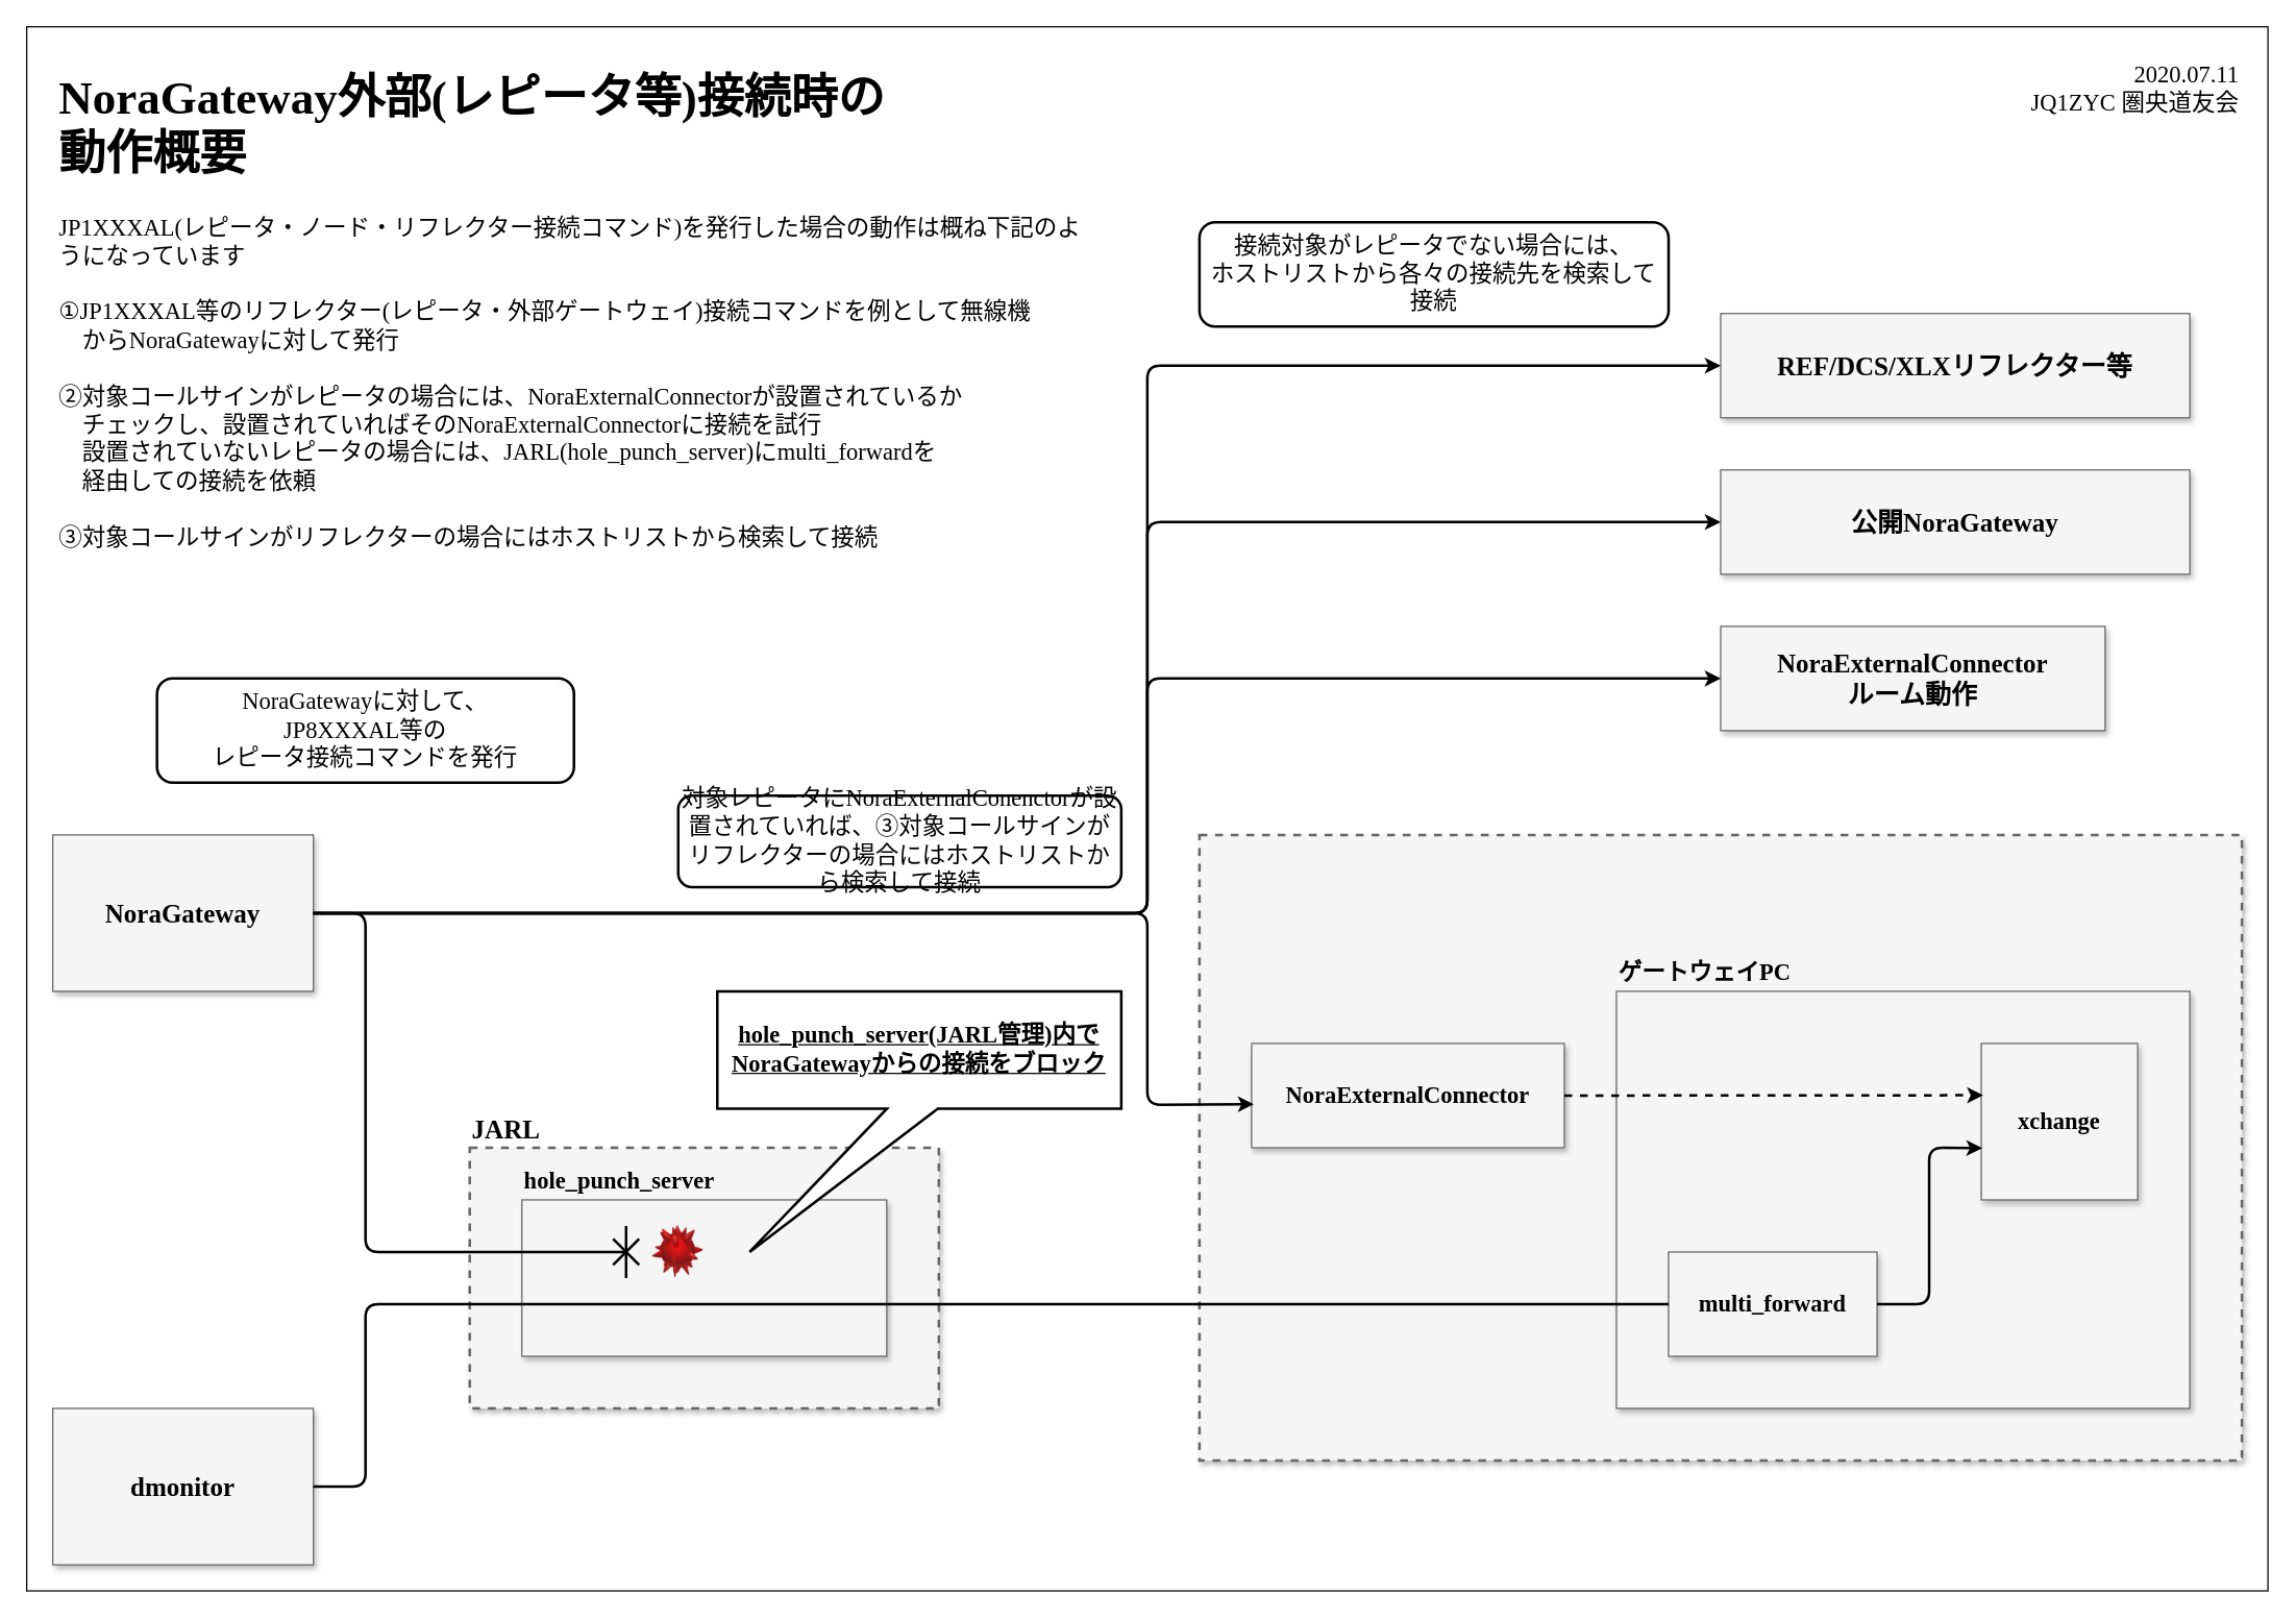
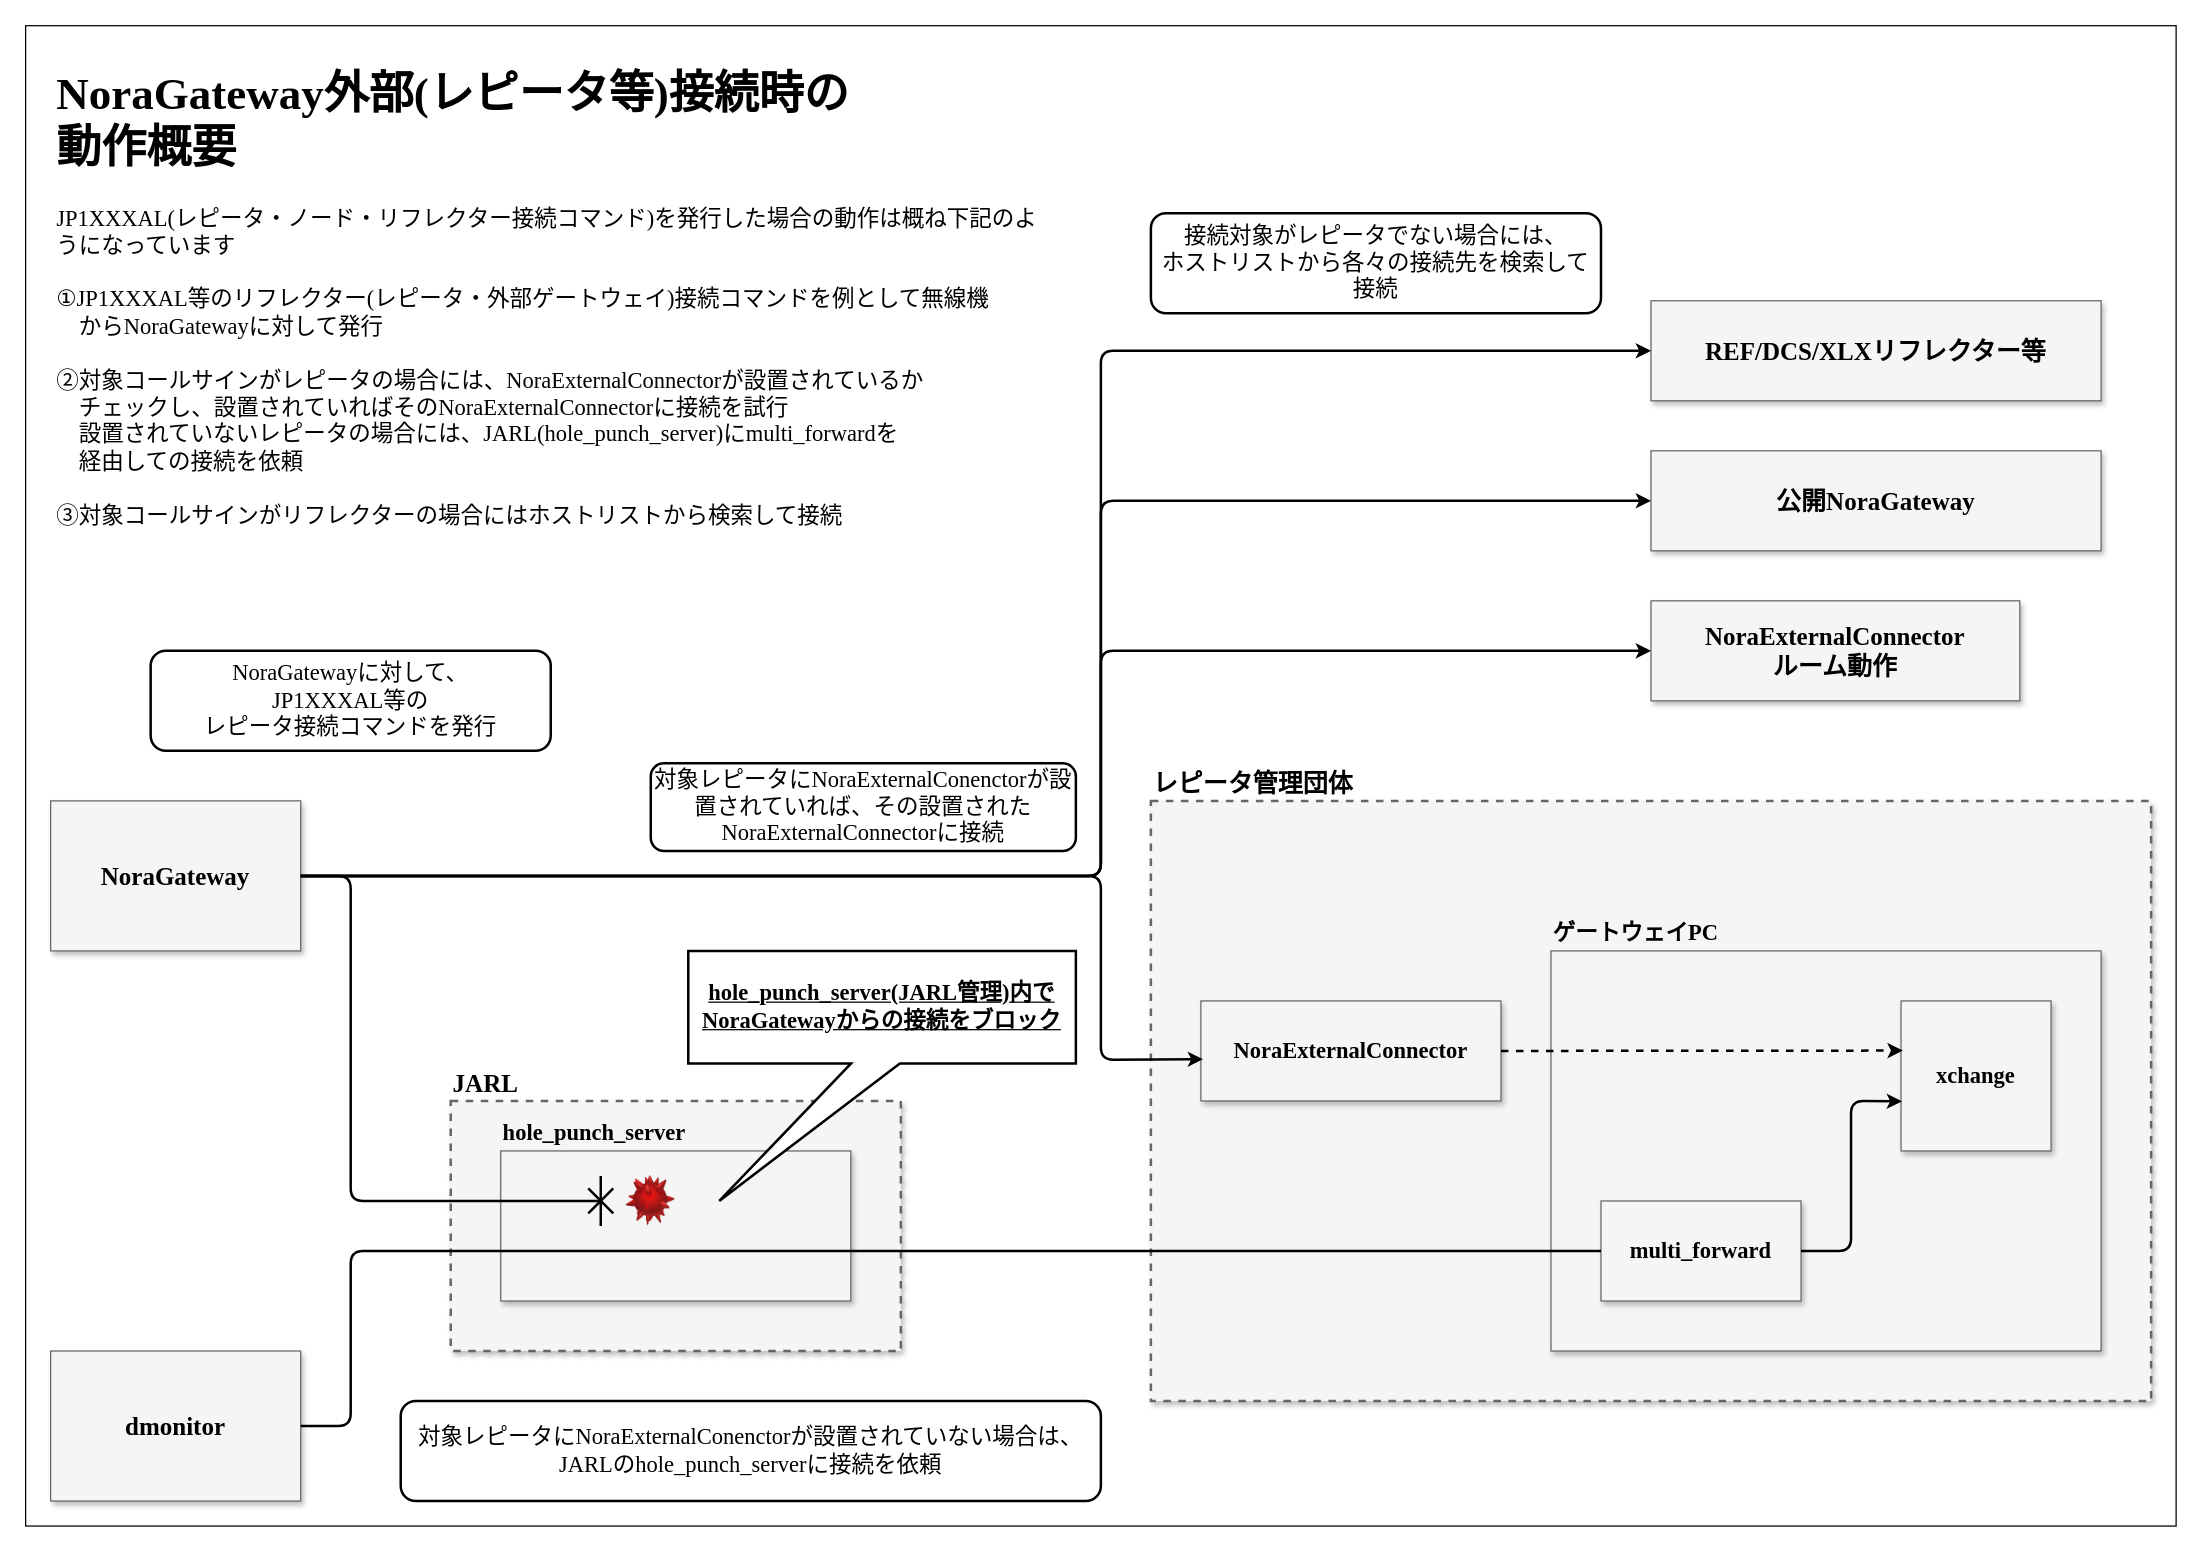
- <mxCell id="37" value="2020.07.11&lt;br&gt;JQ1ZYC 圏央道友会" style="text;html=1;strokeColor=none;fillColor=none;align=right;verticalAlign=top;whiteSpace=wrap;rounded=0;fontSize=18;fontFamily=Meiryo;" parent="1" vertex="1"><mxGeometry x="1440" y="40" width="280" height="80" as="geometry" /></mxCell>
- <mxCell id="29" value="NoraGatewayに対して、&lt;br&gt;JP8XXXAL等の&lt;br&gt;レピータ接続コマンドを発行" style="rounded=1;whiteSpace=wrap;html=1;strokeWidth=2;fontSize=18;align=center;fontFamily=Meiryo;" parent="1" vertex="1"><mxGeometry x="120" y="520" width="320" height="80" as="geometry" /></mxCell>
+ <mxCell id="29" value="NoraGatewayに対して、&lt;br&gt;JP1XXXAL等の&lt;br&gt;レピータ接続コマンドを発行" style="rounded=1;whiteSpace=wrap;html=1;strokeWidth=2;fontSize=18;align=center;fontFamily=Meiryo;" parent="1" vertex="1"><mxGeometry x="120" y="520" width="320" height="80" as="geometry" /></mxCell>
+ <mxCell id="15" value="レピータ管理団体" style="text;html=1;strokeColor=none;fillColor=none;align=left;verticalAlign=bottom;whiteSpace=wrap;rounded=0;fontStyle=1;fontSize=20;fontFamily=Meiryo;" parent="1" vertex="1"><mxGeometry x="920" y="600" width="480" height="40" as="geometry" /></mxCell>
- <mxCell id="32" value="対象レピータにNoraExternalConenctorが設置されていれば、③対象コールサインがリフレクターの場合にはホストリストから検索して接続" style="rounded=1;whiteSpace=wrap;html=1;strokeWidth=2;fontSize=18;align=center;fontFamily=Meiryo;" parent="1" vertex="1"><mxGeometry x="520" y="610" width="340" height="70" as="geometry" /></mxCell>
+ <mxCell id="32" value="対象レピータにNoraExternalConenctorが設置されていれば、その設置されたNoraExternalConnectorに接続" style="rounded=1;whiteSpace=wrap;html=1;strokeWidth=2;fontSize=18;align=center;fontFamily=Meiryo;" parent="1" vertex="1"><mxGeometry x="520" y="610" width="340" height="70" as="geometry" /></mxCell>
+ <mxCell id="33" value="対象レピータにNoraExternalConenctorが設置されていない場合は、&lt;br&gt;JARLのhole_punch_serverに接続を依頼" style="rounded=1;whiteSpace=wrap;html=1;strokeWidth=2;fontSize=18;align=center;fontFamily=Meiryo;" parent="1" vertex="1"><mxGeometry x="320" y="1120" width="560" height="80" as="geometry" /></mxCell>
